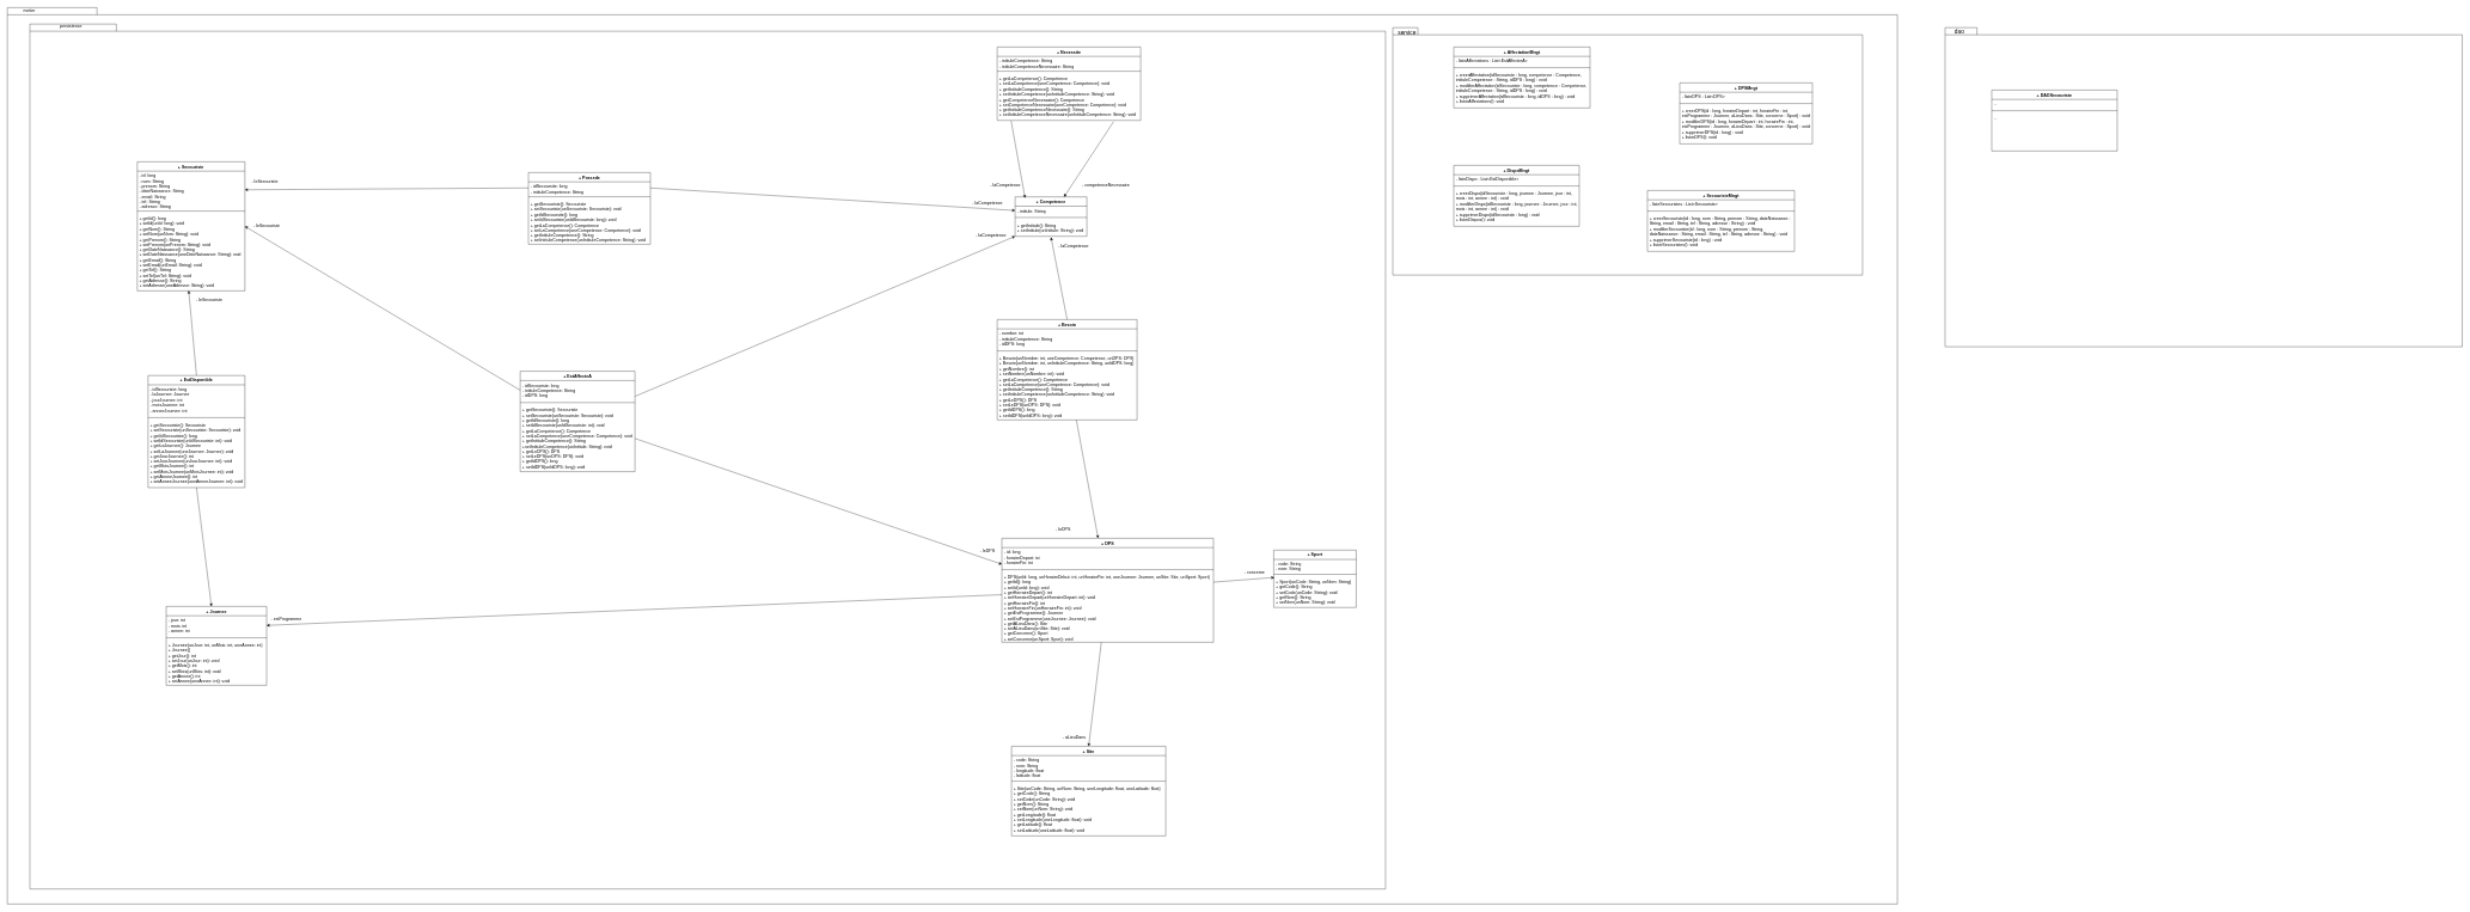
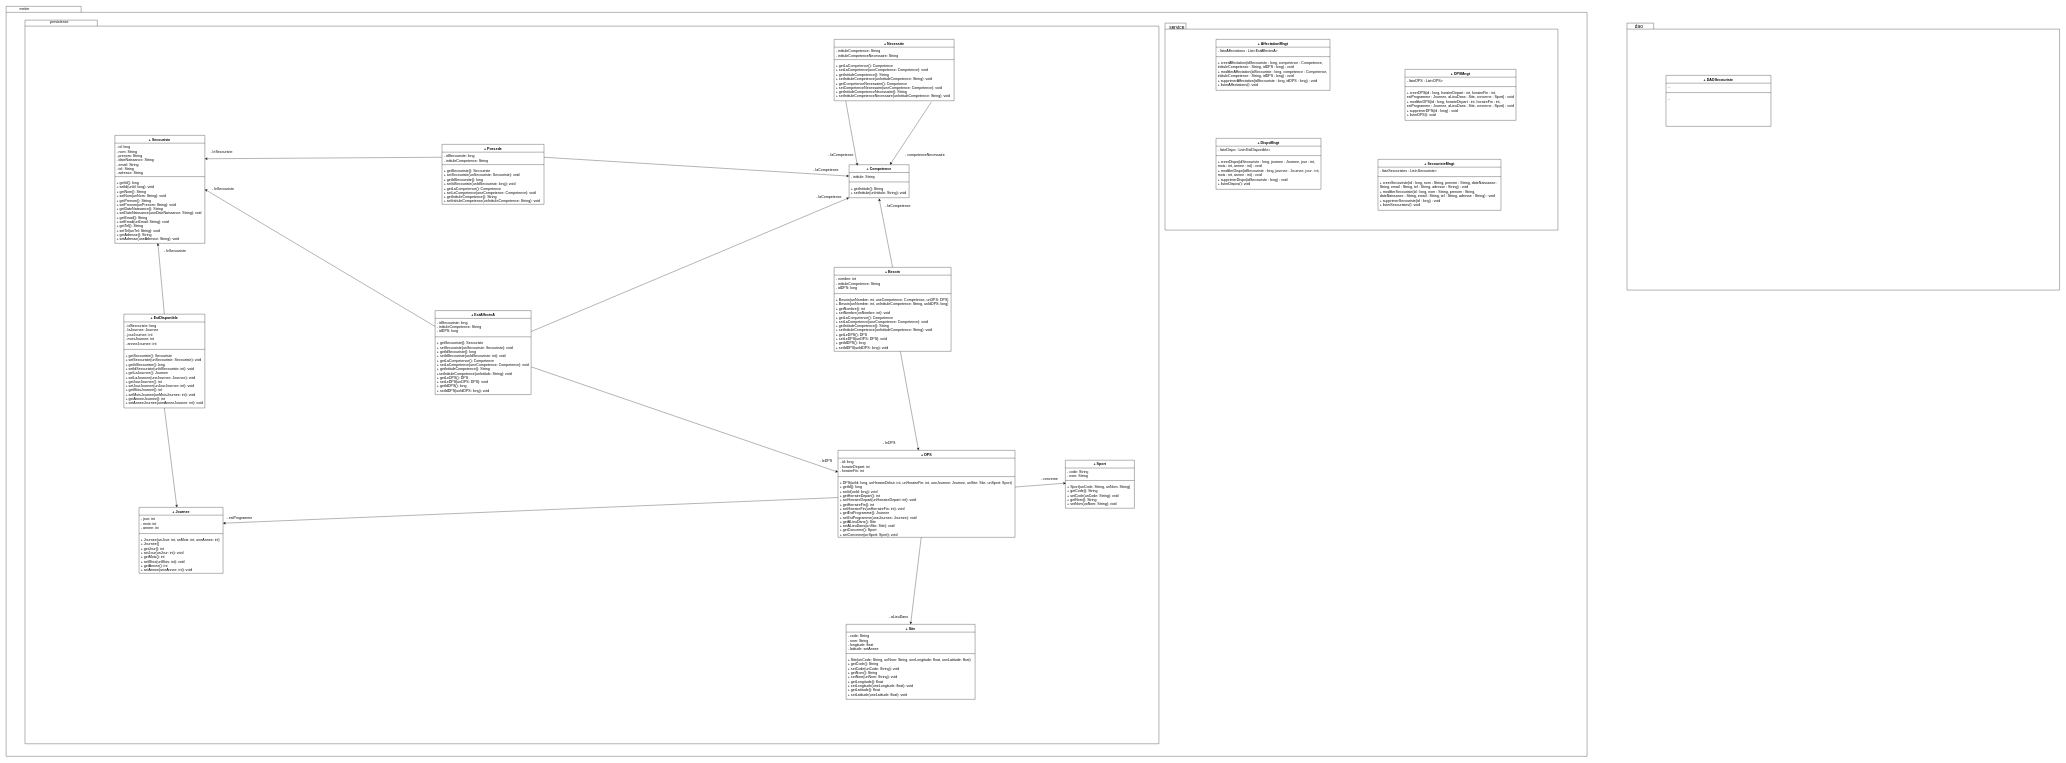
- <mxCell id="17" value="- code: String&lt;div&gt;- nom: String&lt;/div&gt;&lt;div&gt;- longitude: float&lt;/div&gt;&lt;div&gt;- latitude: float&lt;/div&gt;" style="text;strokeColor=none;fillColor=none;align=left;verticalAlign=top;spacingLeft=4;spacingRight=4;overflow=hidden;rotatable=0;points=[[0,0.5],[1,0.5]];portConstraint=eastwest;whiteSpace=wrap;html=1;" parent="16" vertex="1"><mxGeometry y="26" width="430" height="64" as="geometry" /></mxCell>
+ <mxCell id="17" value="- code: String&lt;div&gt;- nom: String&lt;/div&gt;&lt;div&gt;- longitude: float&lt;/div&gt;&lt;div&gt;- latitude: setAnnee&lt;/div&gt;" style="text;strokeColor=none;fillColor=none;align=left;verticalAlign=top;spacingLeft=4;spacingRight=4;overflow=hidden;rotatable=0;points=[[0,0.5],[1,0.5]];portConstraint=eastwest;whiteSpace=wrap;html=1;" parent="16" vertex="1"><mxGeometry y="26" width="430" height="64" as="geometry" /></mxCell>
